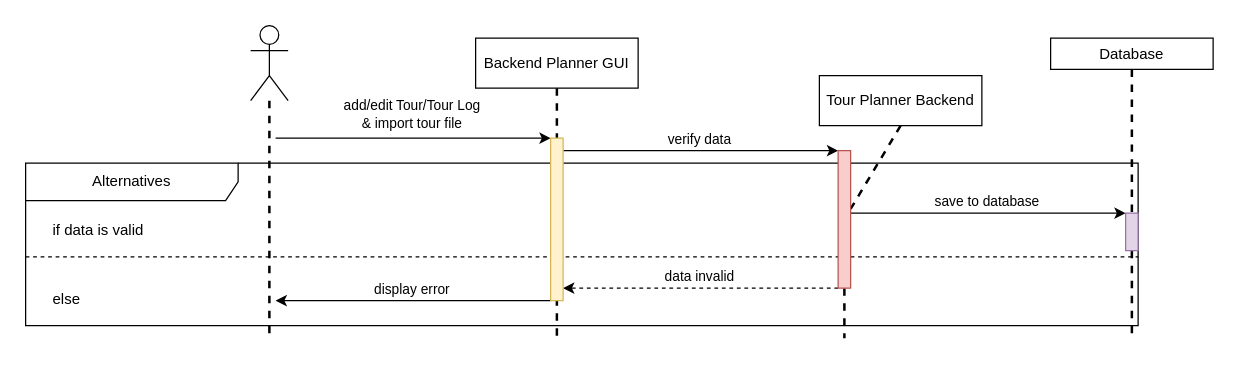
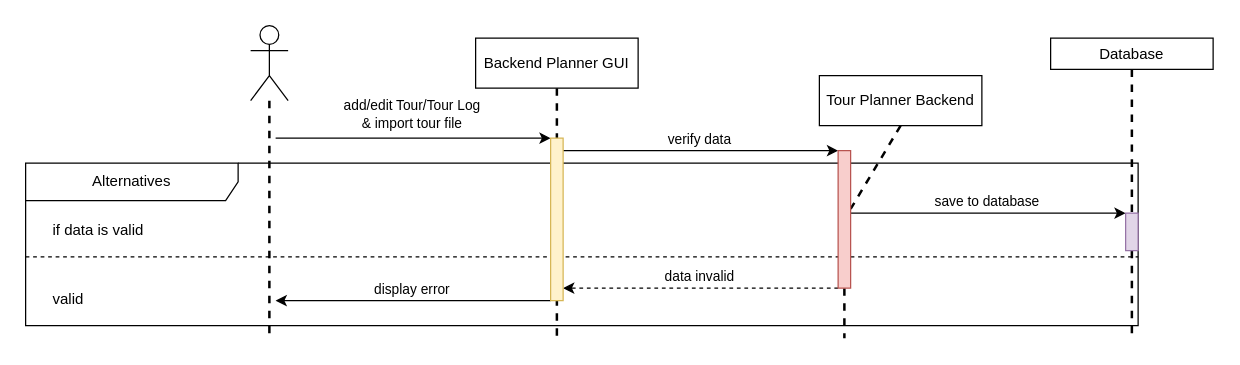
- <mxCell id="16" value="else" style="line;strokeWidth=1;dashed=1;labelPosition=center;verticalLabelPosition=bottom;align=left;verticalAlign=top;spacingLeft=20;spacingTop=15;html=1;whiteSpace=wrap;" vertex="1" parent="14"><mxGeometry y="70" width="890" height="10" as="geometry" /></mxCell>
+ <mxCell id="16" value="valid" style="line;strokeWidth=1;dashed=1;labelPosition=center;verticalLabelPosition=bottom;align=left;verticalAlign=top;spacingLeft=20;spacingTop=15;html=1;whiteSpace=wrap;" vertex="1" parent="14"><mxGeometry y="70" width="890" height="10" as="geometry" /></mxCell>
